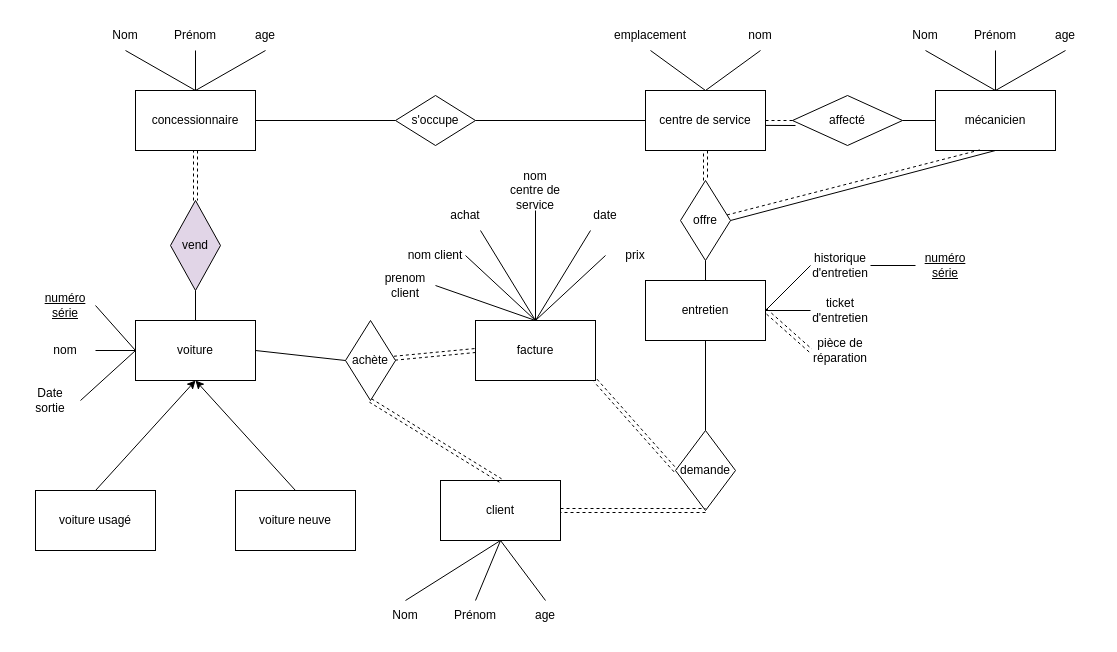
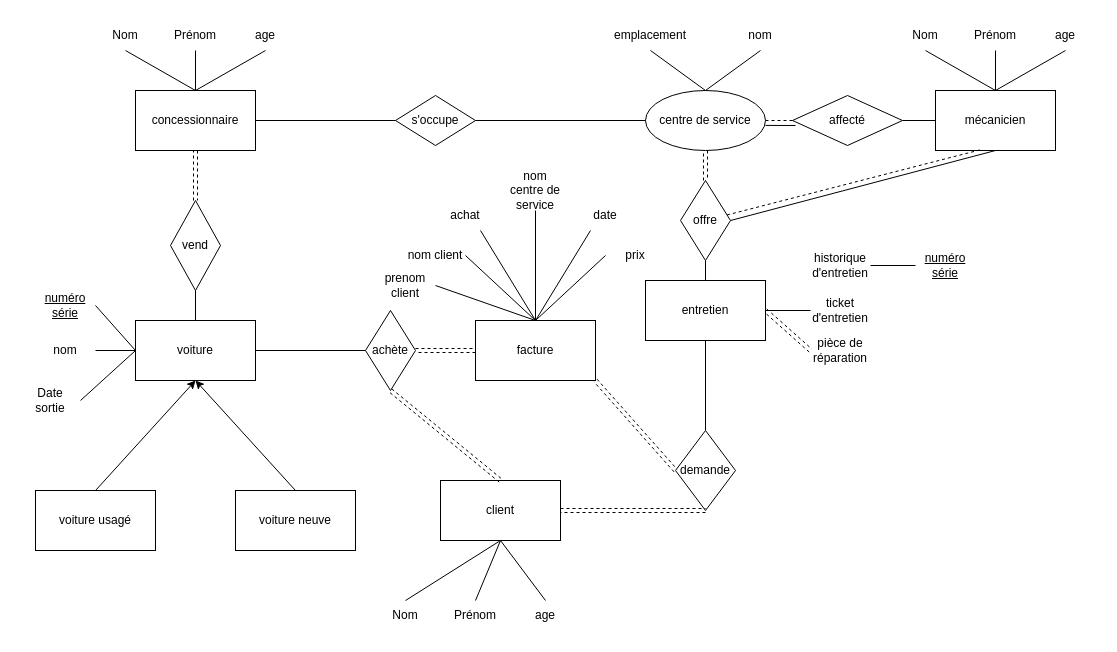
- <mxCell id="6" value="centre de service" style="rounded=0;whiteSpace=wrap;html=1;" vertex="1" parent="1"><mxGeometry x="645" width="120" height="60" as="geometry" y="90" /></mxCell>
+ <mxCell id="6" value="centre de service" style="ellipse;whiteSpace=wrap;html=1;" vertex="1" parent="1"><mxGeometry x="645" width="120" height="60" as="geometry" y="90" /></mxCell>
- <mxCell id="8" value="vend" style="rhombus;whiteSpace=wrap;html=1;fillColor=#e1d5e7;" vertex="1" parent="1"><mxGeometry x="170" y="200" width="50" height="90" as="geometry" /></mxCell>
+ <mxCell id="8" value="vend" style="rhombus;whiteSpace=wrap;html=1;" vertex="1" parent="1"><mxGeometry x="170" y="200" width="50" height="90" as="geometry" /></mxCell>
- <mxCell id="36" value="" style="endArrow=none;html=1;rounded=0;entryX=0;entryY=0.5;entryDx=0;entryDy=0;exitX=1;exitY=0.5;exitDx=0;exitDy=0;" edge="1" parent="1" source="78" target="25"><mxGeometry width="50" height="50" relative="1" as="geometry"><mxPoint x="545" y="350" as="sourcePoint" /><mxPoint x="595" y="300" as="targetPoint" /></mxGeometry></mxCell>
- <mxCell id="18" value="achète" style="rhombus;whiteSpace=wrap;html=1;" vertex="1" parent="1"><mxGeometry x="345" y="320" width="50" height="80" as="geometry" /></mxCell>
+ <mxCell id="18" value="achète" style="rhombus;whiteSpace=wrap;html=1;" vertex="1" parent="1"><mxGeometry x="365" y="310" width="50" height="80" as="geometry" /></mxCell>
